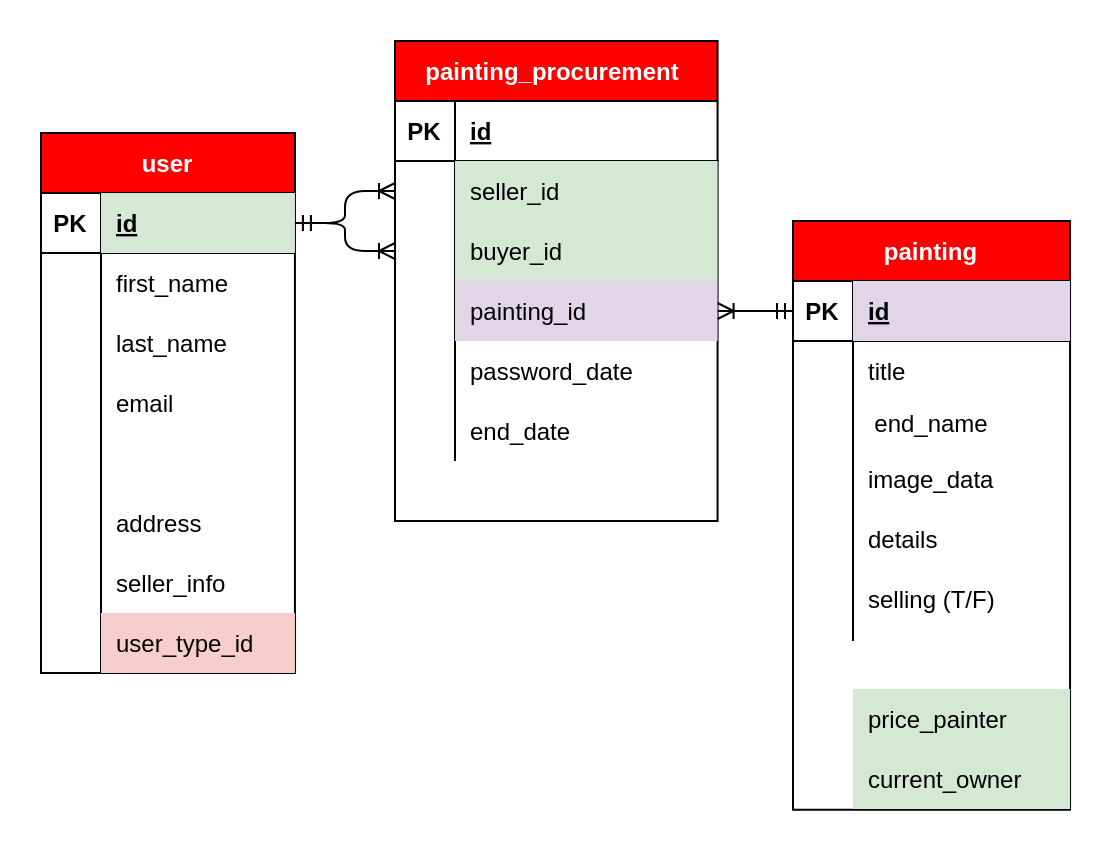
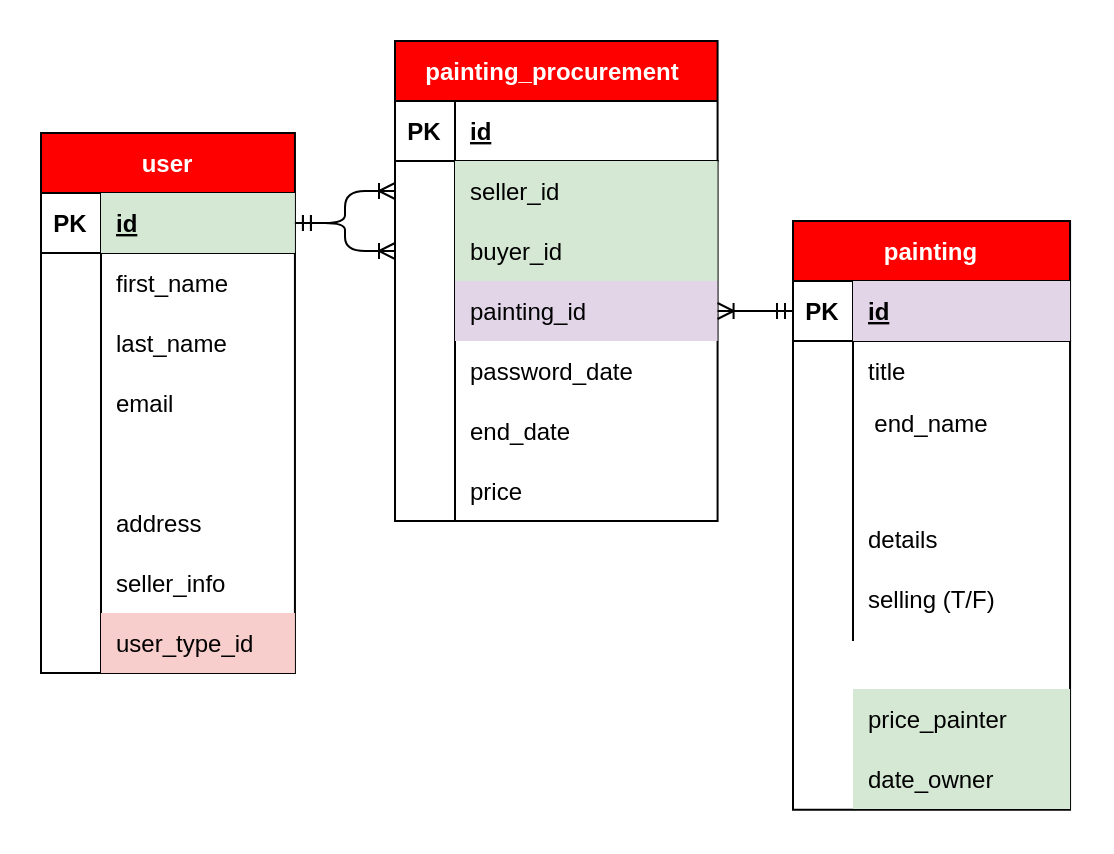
- <mxCell id="58" value="image_data" style="shape=partialRectangle;connectable=0;fillColor=none;top=0;left=0;bottom=0;right=0;align=left;spacingLeft=6;overflow=hidden;" parent="56" vertex="1"><mxGeometry x="30" width="108.529" height="30" as="geometry" /></mxCell>
+ <mxCell id="47" value="price" style="shape=partialRectangle;connectable=0;fillColor=none;top=0;left=0;bottom=0;right=0;align=left;spacingLeft=6;overflow=hidden;" parent="45" vertex="1"><mxGeometry x="30" width="131.292" height="30" as="geometry" /></mxCell>
- <mxCell id="72" value="current_owner" style="shape=partialRectangle;connectable=0;fillColor=#d5e8d4;top=0;left=0;bottom=0;right=0;align=left;spacingLeft=6;overflow=hidden;strokeColor=#82b366;" parent="70" vertex="1"><mxGeometry x="30" width="108.529" height="30" as="geometry" /></mxCell>
+ <mxCell id="72" value="date_owner" style="shape=partialRectangle;connectable=0;fillColor=#d5e8d4;top=0;left=0;bottom=0;right=0;align=left;spacingLeft=6;overflow=hidden;strokeColor=#82b366;" parent="70" vertex="1"><mxGeometry x="30" width="108.529" height="30" as="geometry" /></mxCell>
